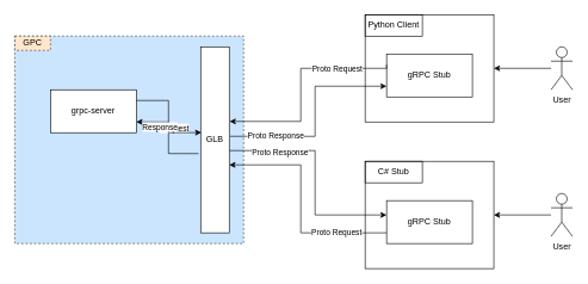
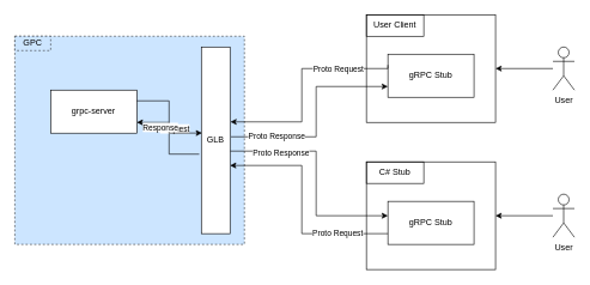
- <mxCell id="7" value="Python Client" style="rounded=0;whiteSpace=wrap;html=1;fillColor=none;" parent="1" vertex="1"><mxGeometry x="510" y="20" width="80" height="30" as="geometry" /></mxCell>
+ <mxCell id="7" value="User Client" style="rounded=0;whiteSpace=wrap;html=1;fillColor=none;" parent="1" vertex="1"><mxGeometry x="510" y="20" width="80" height="30" as="geometry" /></mxCell>
- <mxCell id="3" value="GPC" style="rounded=0;whiteSpace=wrap;html=1;fillColor=#ffe6cc;dashed=1;strokeColor=#36393d;" parent="1" vertex="1"><mxGeometry x="20" y="50" width="50" height="20" as="geometry" /></mxCell>
+ <mxCell id="3" value="GPC" style="rounded=0;whiteSpace=wrap;html=1;fillColor=#cce5ff;dashed=1;strokeColor=#36393d;" parent="1" vertex="1"><mxGeometry x="20" y="50" width="50" height="20" as="geometry" /></mxCell>
